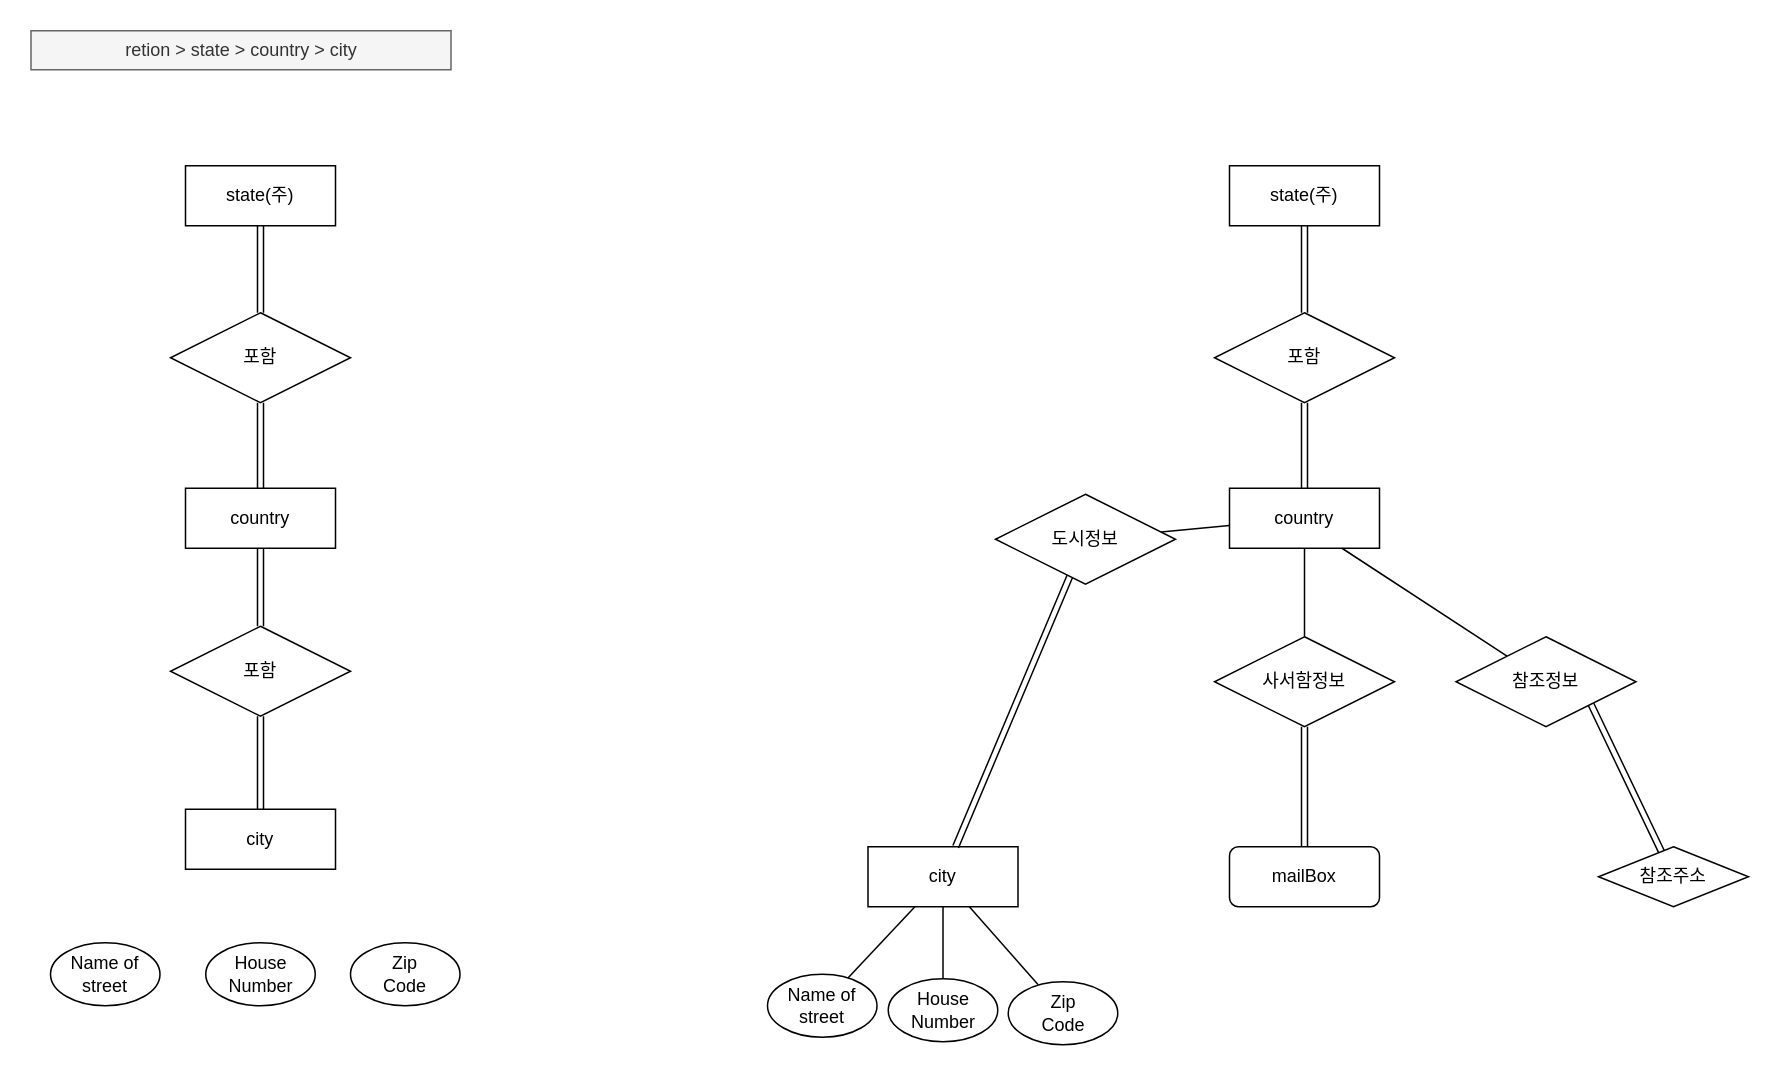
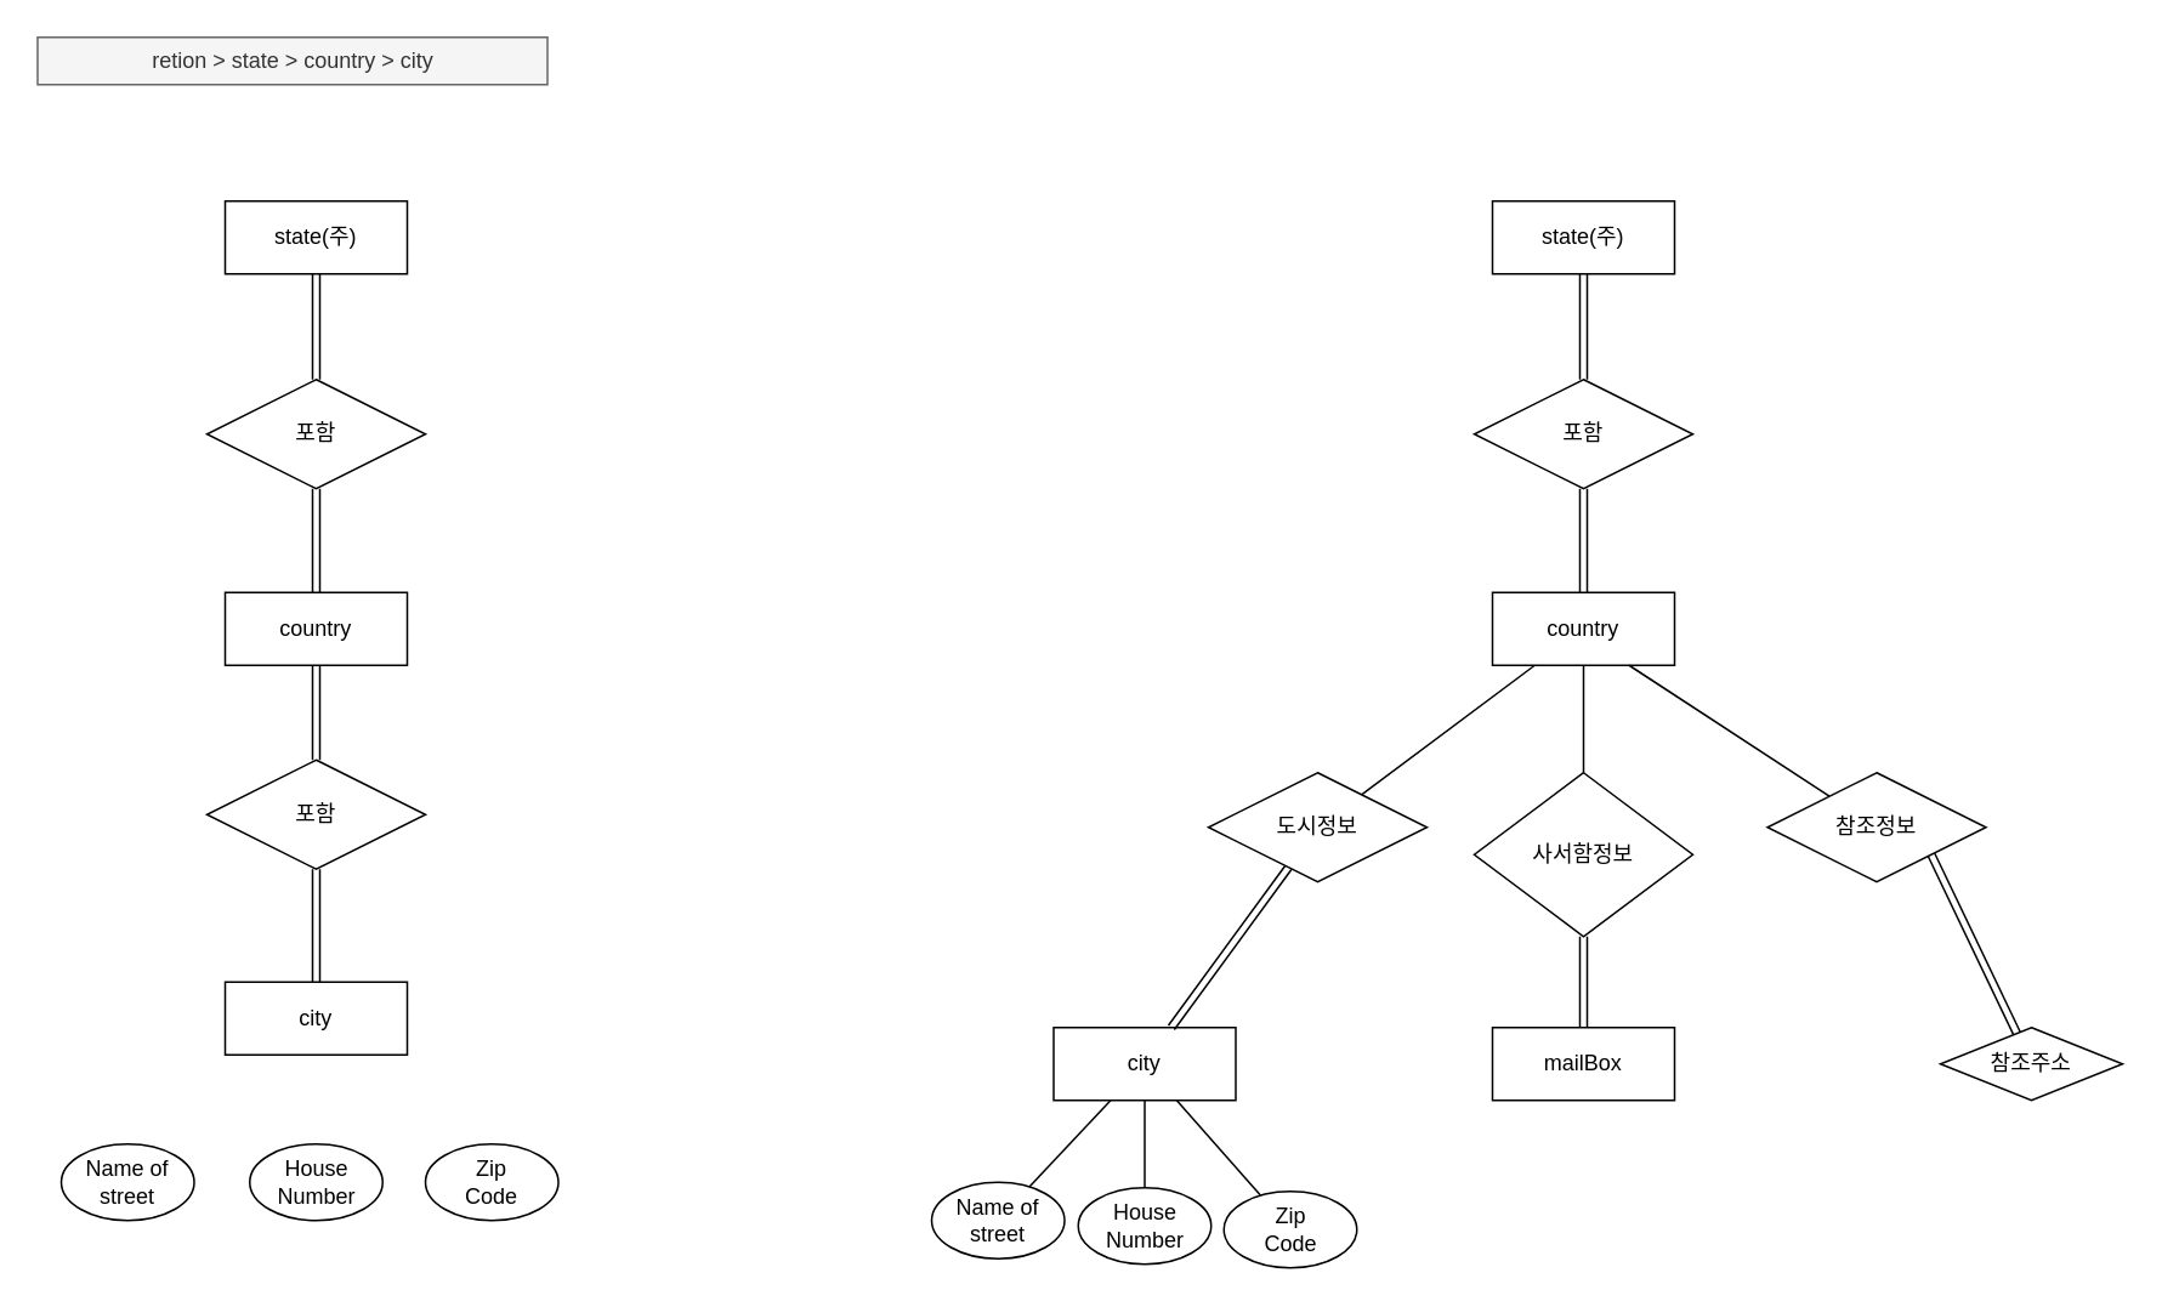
- <mxCell id="24" value="도시정보" style="shape=rhombus;perimeter=rhombusPerimeter;whiteSpace=wrap;html=1;align=center;" vertex="1" parent="1"><mxGeometry x="663" y="329" width="120" height="60" as="geometry" /></mxCell>
+ <mxCell id="24" value="도시정보" style="shape=rhombus;perimeter=rhombusPerimeter;whiteSpace=wrap;html=1;align=center;" vertex="1" parent="1"><mxGeometry x="663" y="424" width="120" height="60" as="geometry" /></mxCell>
- <mxCell id="35" value="사서함정보" style="shape=rhombus;perimeter=rhombusPerimeter;whiteSpace=wrap;html=1;align=center;" vertex="1" parent="1"><mxGeometry x="809" y="424" width="120" height="60" as="geometry" /></mxCell>
+ <mxCell id="35" value="사서함정보" style="shape=rhombus;perimeter=rhombusPerimeter;whiteSpace=wrap;html=1;align=center;" vertex="1" parent="1"><mxGeometry x="809" y="424" width="120" height="90" as="geometry" /></mxCell>
- <mxCell id="31" value="mailBox" style="whiteSpace=wrap;html=1;align=center;rounded=1;" vertex="1" parent="1"><mxGeometry x="819" y="564" width="100" height="40" as="geometry" /></mxCell>
+ <mxCell id="31" value="mailBox" style="whiteSpace=wrap;html=1;align=center;" vertex="1" parent="1"><mxGeometry x="819" y="564" width="100" height="40" as="geometry" /></mxCell>
